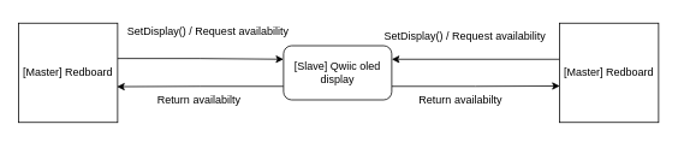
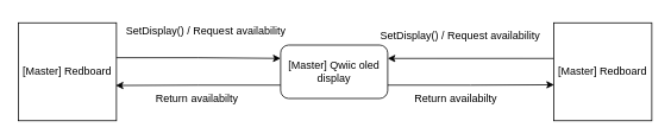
- <mxCell id="8" value="[Slave] Qwiic oled display" style="rounded=1;whiteSpace=wrap;html=1;" vertex="1" parent="1"><mxGeometry x="314" y="50" width="120" height="60" as="geometry" /></mxCell>
+ <mxCell id="8" value="[Master] Qwiic oled display" style="rounded=1;whiteSpace=wrap;html=1;" vertex="1" parent="1"><mxGeometry x="314" y="50" width="120" height="60" as="geometry" /></mxCell>
